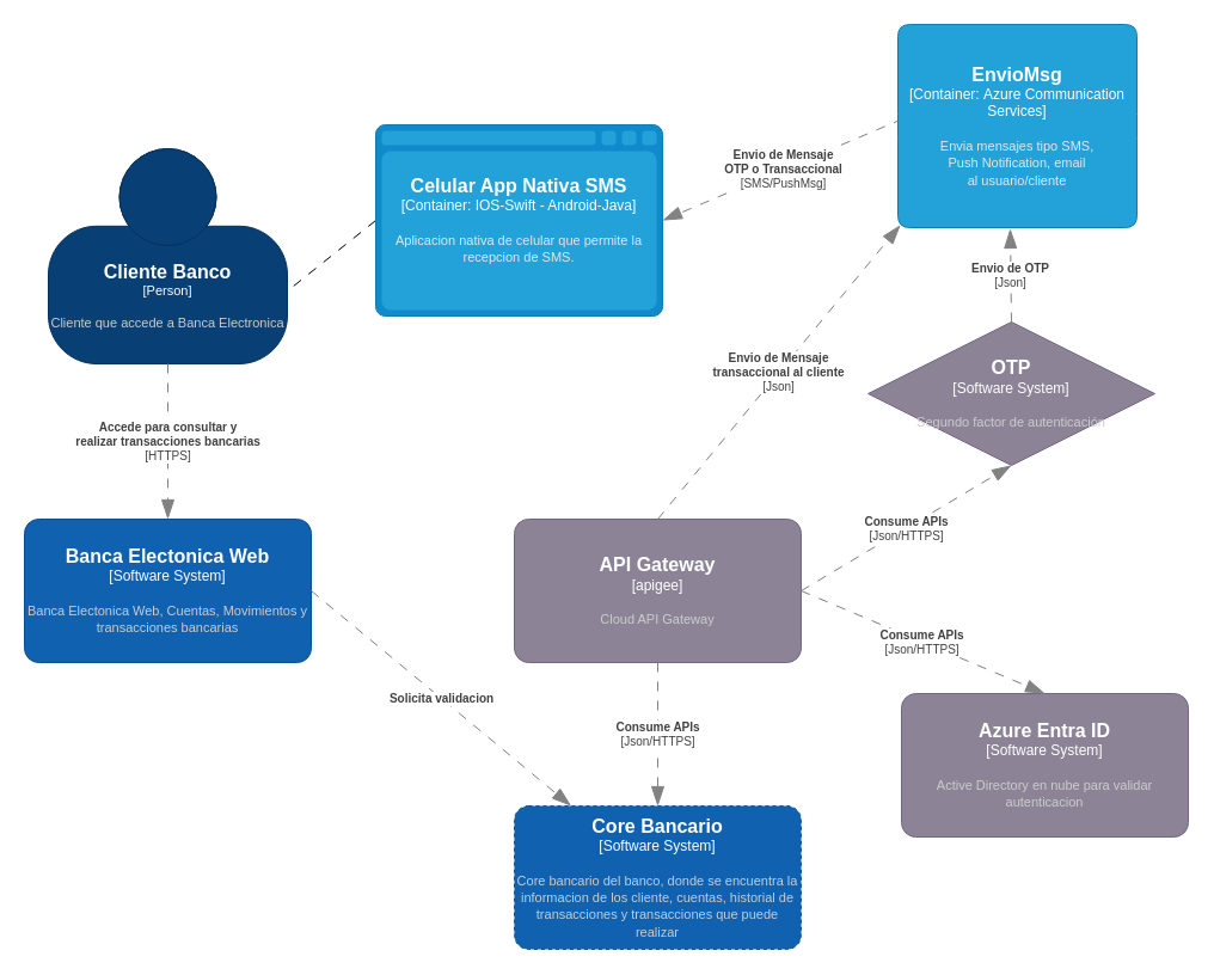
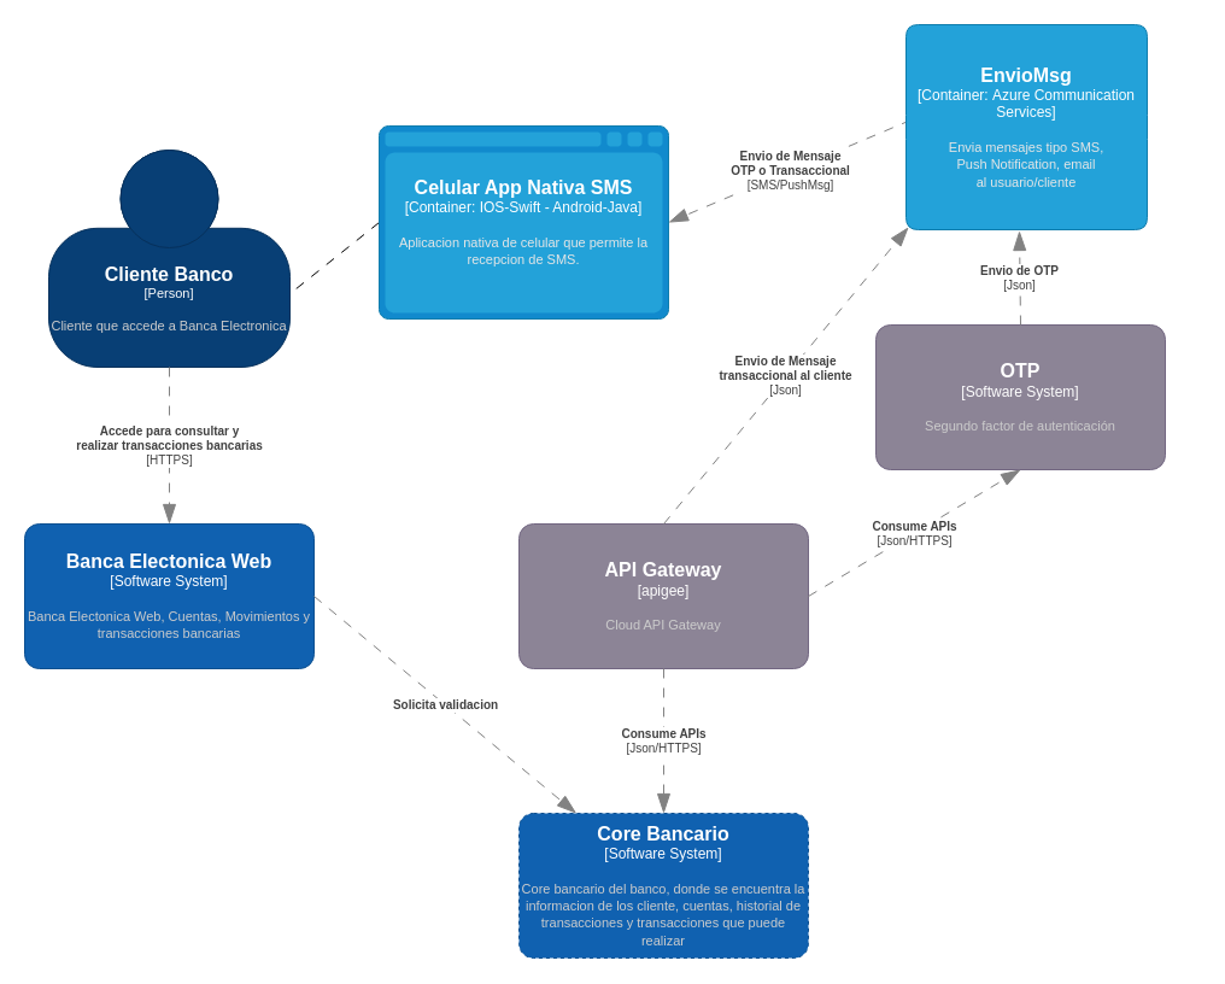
- <mxCell id="4" value="&lt;font style=&quot;font-size: 16px&quot;&gt;&lt;b&gt;OTP&lt;/b&gt;&lt;/font&gt;&lt;div&gt;[Software System]&lt;/div&gt;&lt;br&gt;&lt;div&gt;&lt;font style=&quot;font-size: 11px&quot;&gt;&lt;font color=&quot;#cccccc&quot;&gt;Segundo factor de autenticación&lt;/font&gt;&lt;/div&gt;" style="rhombus;whiteSpace=wrap;html=1;labelBackgroundColor=none;fillColor=#8C8496;fontColor=#ffffff;align=center;arcSize=10;strokeColor=#736782;metaEdit=1;resizable=0;points=[[0.25,0,0],[0.5,0,0],[0.75,0,0],[1,0.25,0],[1,0.5,0],[1,0.75,0],[0.75,1,0],[0.5,1,0],[0.25,1,0],[0,0.75,0],[0,0.5,0],[0,0.25,0]];" parent="1" vertex="1"><mxGeometry x="726" y="269" width="240" height="120" as="geometry" /></mxCell>
+ <mxCell id="4" value="&lt;font style=&quot;font-size: 16px&quot;&gt;&lt;b&gt;OTP&lt;/b&gt;&lt;/font&gt;&lt;div&gt;[Software System]&lt;/div&gt;&lt;br&gt;&lt;div&gt;&lt;font style=&quot;font-size: 11px&quot;&gt;&lt;font color=&quot;#cccccc&quot;&gt;Segundo factor de autenticación&lt;/font&gt;&lt;/div&gt;" style="rounded=1;whiteSpace=wrap;html=1;labelBackgroundColor=none;fillColor=#8C8496;fontColor=#ffffff;align=center;arcSize=10;strokeColor=#736782;metaEdit=1;resizable=0;points=[[0.25,0,0],[0.5,0,0],[0.75,0,0],[1,0.25,0],[1,0.5,0],[1,0.75,0],[0.75,1,0],[0.5,1,0],[0.25,1,0],[0,0.75,0],[0,0.5,0],[0,0.25,0]];" parent="1" vertex="1"><mxGeometry x="726" y="269" width="240" height="120" as="geometry" /></mxCell>
- <mxCell id="15" value="&lt;div style=&quot;text-align: left&quot;&gt;&lt;div style=&quot;text-align: center&quot;&gt;&lt;b&gt;Consume APIs&lt;/b&gt;&lt;/div&gt;&lt;div style=&quot;text-align: center&quot;&gt;[Json/HTTPS]&lt;/div&gt;&lt;/div&gt;" style="endArrow=blockThin;html=1;fontSize=10;fontColor=#404040;strokeWidth=1;endFill=1;strokeColor=#828282;elbow=vertical;metaEdit=1;endSize=14;startSize=14;jumpStyle=arc;jumpSize=16;rounded=0;exitX=1;exitY=0.5;exitDx=0;exitDy=0;exitPerimeter=0;entryX=0.5;entryY=0;entryDx=0;entryDy=0;entryPerimeter=0;dashed=1;dashPattern=8 8;" parent="1" source="10" target="14" edge="1"><mxGeometry x="-0.004" width="240" relative="1" as="geometry"><mxPoint x="718" y="543" as="sourcePoint" /><mxPoint x="889" y="473" as="targetPoint" /><mxPoint as="offset" /></mxGeometry></mxCell>
- <mxCell id="14" value="&lt;font style=&quot;font-size: 16px&quot;&gt;&lt;b&gt;Azure Entra ID&lt;/b&gt;&lt;/font&gt;&lt;div&gt;[Software System]&lt;/div&gt;&lt;br&gt;&lt;div&gt;&lt;font style=&quot;font-size: 11px&quot;&gt;&lt;font color=&quot;#cccccc&quot;&gt;Active Directory en nube para validar autenticacion &lt;/font&gt;&lt;/div&gt;" style="rounded=1;whiteSpace=wrap;html=1;labelBackgroundColor=none;fillColor=#8C8496;fontColor=#ffffff;align=center;arcSize=10;strokeColor=#736782;metaEdit=1;resizable=0;points=[[0.25,0,0],[0.5,0,0],[0.75,0,0],[1,0.25,0],[1,0.5,0],[1,0.75,0],[0.75,1,0],[0.5,1,0],[0.25,1,0],[0,0.75,0],[0,0.5,0],[0,0.25,0]];" parent="1" vertex="1"><mxGeometry x="754" y="580" width="240" height="120" as="geometry" /></mxCell>
